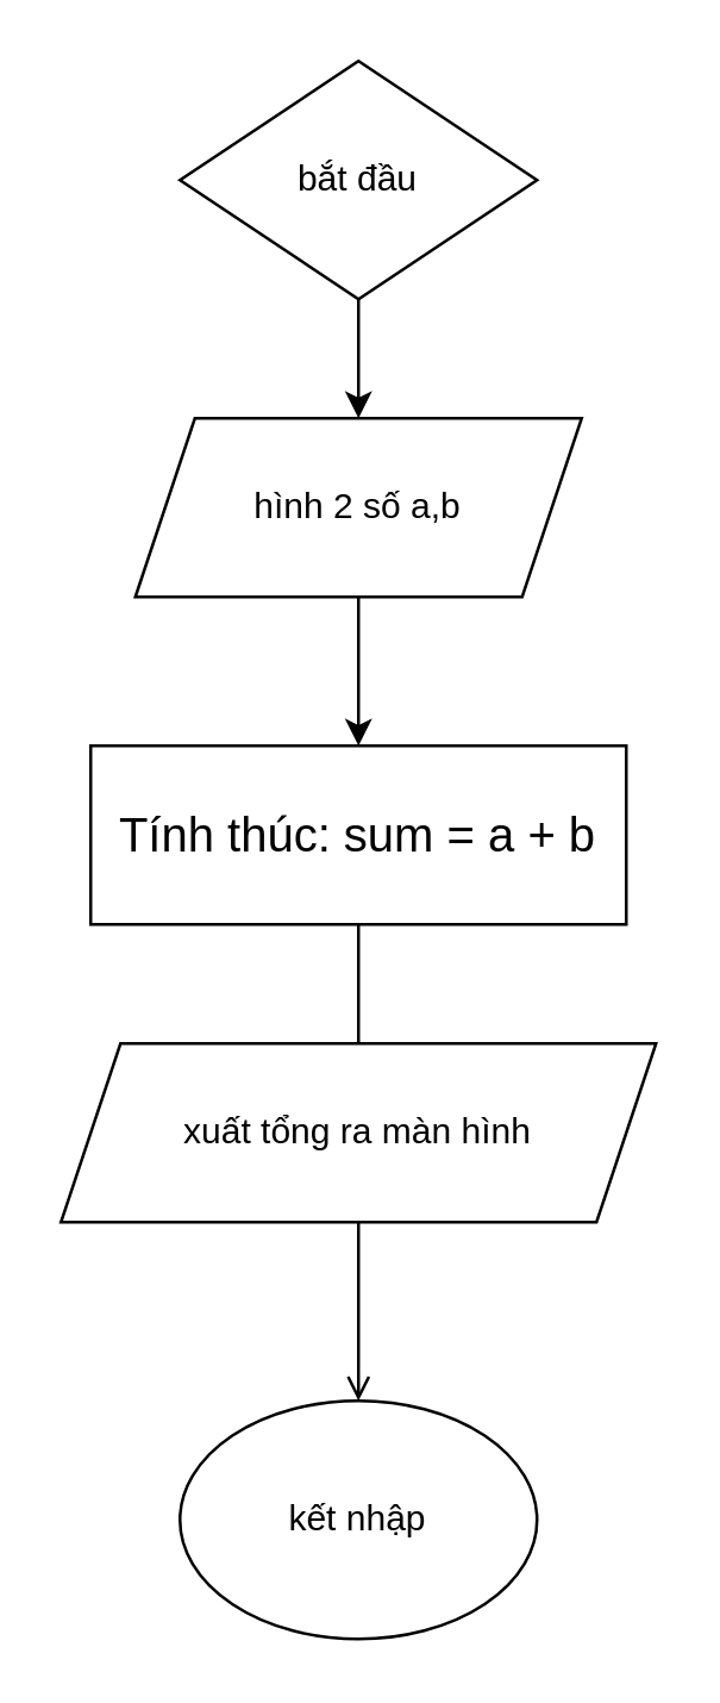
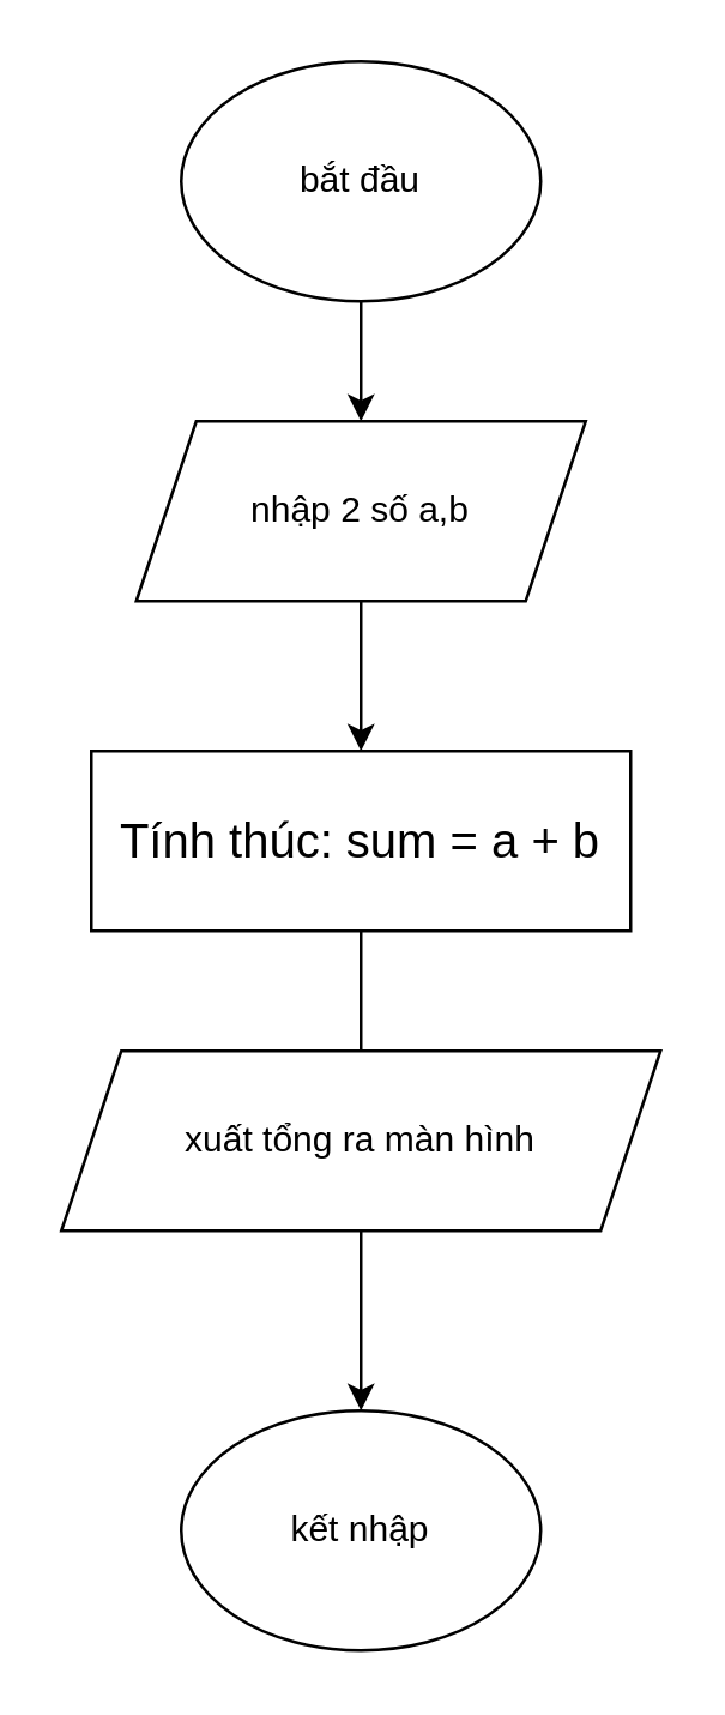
- <mxCell id="3" value="bắt đầu" style="rhombus;whiteSpace=wrap;html=1;" vertex="1" parent="1"><mxGeometry x="60" y="20" width="120" height="80" as="geometry" /></mxCell>
+ <mxCell id="3" value="bắt đầu" style="ellipse;whiteSpace=wrap;html=1;" vertex="1" parent="1"><mxGeometry x="60" y="20" width="120" height="80" as="geometry" /></mxCell>
- <mxCell id="5" value="hình 2 số a,b" style="shape=parallelogram;perimeter=parallelogramPerimeter;whiteSpace=wrap;html=1;fixedSize=1;" vertex="1" parent="1"><mxGeometry x="45" y="140" width="150" height="60" as="geometry" /></mxCell>
+ <mxCell id="5" value="nhập 2 số a,b" style="shape=parallelogram;perimeter=parallelogramPerimeter;whiteSpace=wrap;html=1;fixedSize=1;" vertex="1" parent="1"><mxGeometry x="45" y="140" width="150" height="60" as="geometry" /></mxCell>
- <mxCell id="8" style="edgeStyle=orthogonalEdgeStyle;rounded=0;orthogonalLoop=1;jettySize=auto;html=1;endArrow=open;" edge="1" parent="1" source="9" target="10"><mxGeometry relative="1" as="geometry"><mxPoint x="120" y="450" as="targetPoint" /></mxGeometry></mxCell>
+ <mxCell id="8" style="edgeStyle=orthogonalEdgeStyle;rounded=0;orthogonalLoop=1;jettySize=auto;html=1;" edge="1" parent="1" source="9" target="10"><mxGeometry relative="1" as="geometry"><mxPoint x="120" y="450" as="targetPoint" /></mxGeometry></mxCell>
